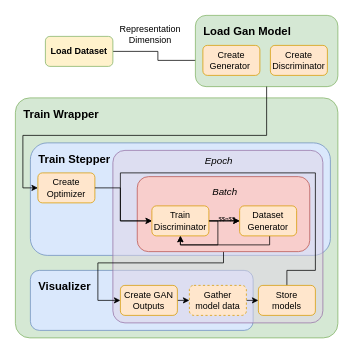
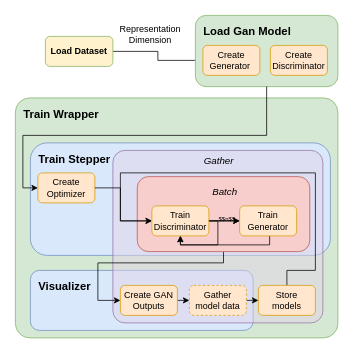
- <mxCell id="5" value="&lt;font style=&quot;font-size: 13px;&quot;&gt;&lt;i&gt;Epoch&lt;/i&gt;&lt;/font&gt;" style="rounded=1;whiteSpace=wrap;html=1;fillColor=#e1d5e7;strokeColor=#9673a6;align=center;verticalAlign=top;spacing=7;spacingLeft=3;fillOpacity=50;arcSize=7;spacingTop=-5;" parent="1" vertex="1"><mxGeometry x="150" y="200" width="280" height="230" as="geometry" /></mxCell>
+ <mxCell id="5" value="&lt;font style=&quot;font-size: 13px;&quot;&gt;&lt;i&gt;Gather&lt;/i&gt;&lt;/font&gt;" style="rounded=1;whiteSpace=wrap;html=1;fillColor=#e1d5e7;strokeColor=#9673a6;align=center;verticalAlign=top;spacing=7;spacingLeft=3;fillOpacity=50;arcSize=7;spacingTop=-5;" parent="1" vertex="1"><mxGeometry x="150" y="200" width="280" height="230" as="geometry" /></mxCell>
- <mxCell id="20" value="Dataset&lt;br&gt;Generator" style="rounded=1;whiteSpace=wrap;html=1;fillColor=#ffe6cc;strokeColor=#d79b00;" parent="1" vertex="1"><mxGeometry x="319" y="274" width="76" height="40" as="geometry" /></mxCell>
+ <mxCell id="20" value="Train&lt;br&gt;Generator" style="rounded=1;whiteSpace=wrap;html=1;fillColor=#ffe6cc;strokeColor=#d79b00;" parent="1" vertex="1"><mxGeometry x="319" y="274" width="76" height="40" as="geometry" /></mxCell>
